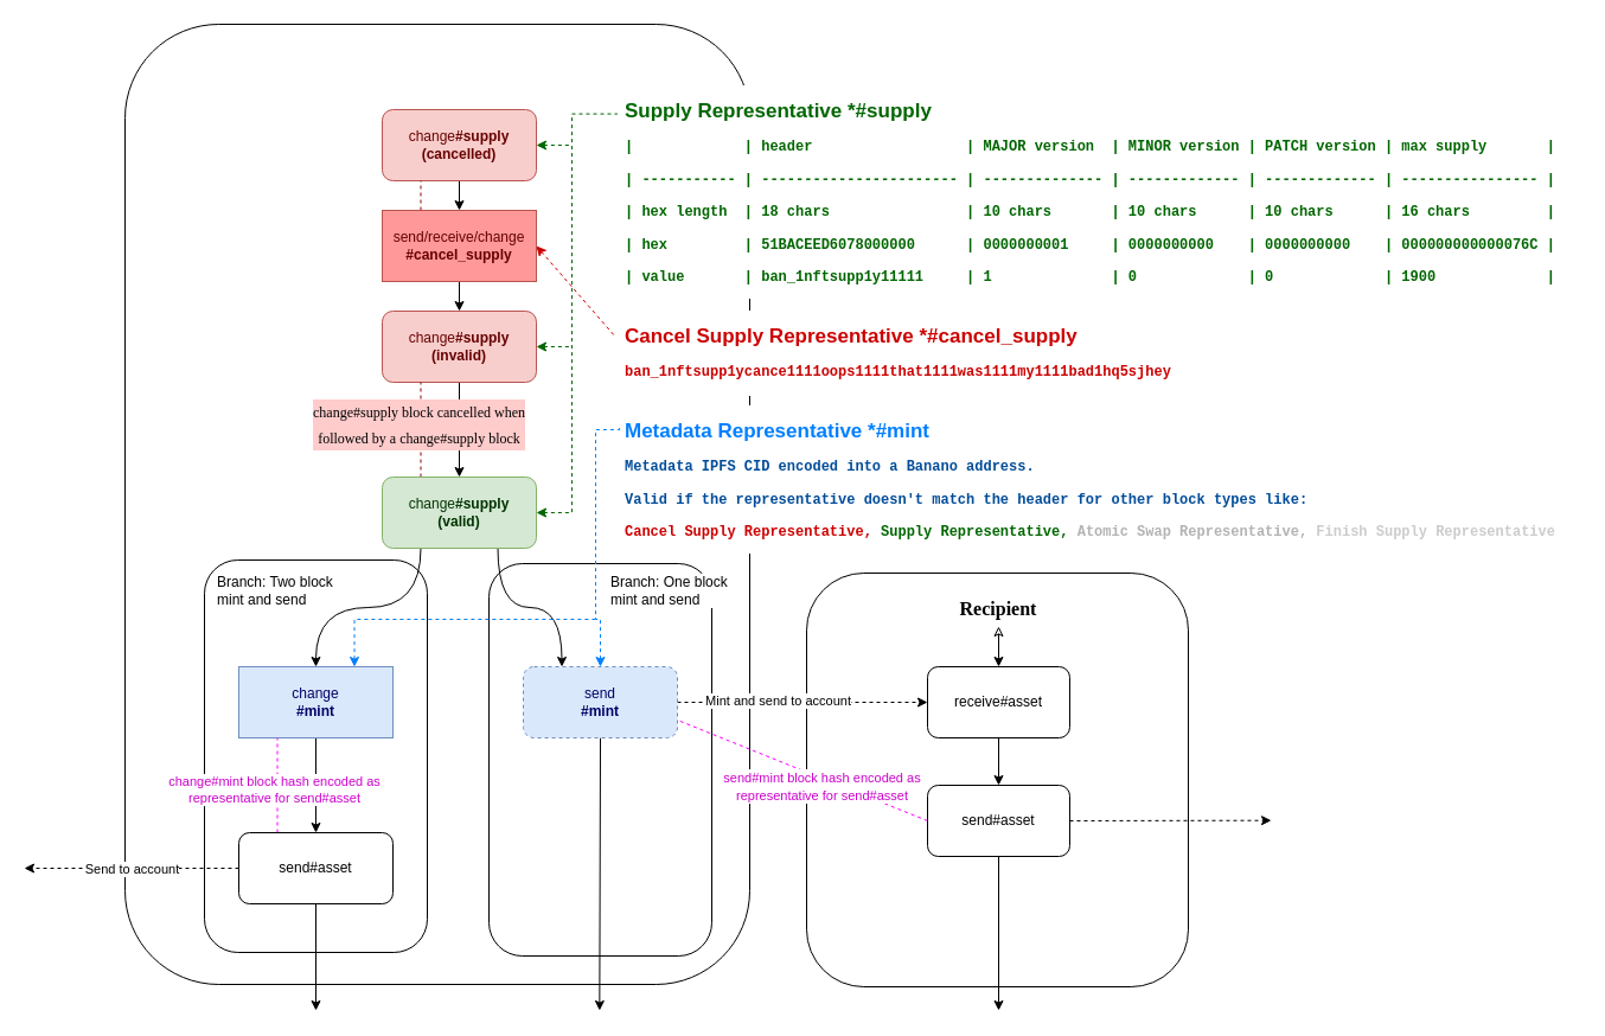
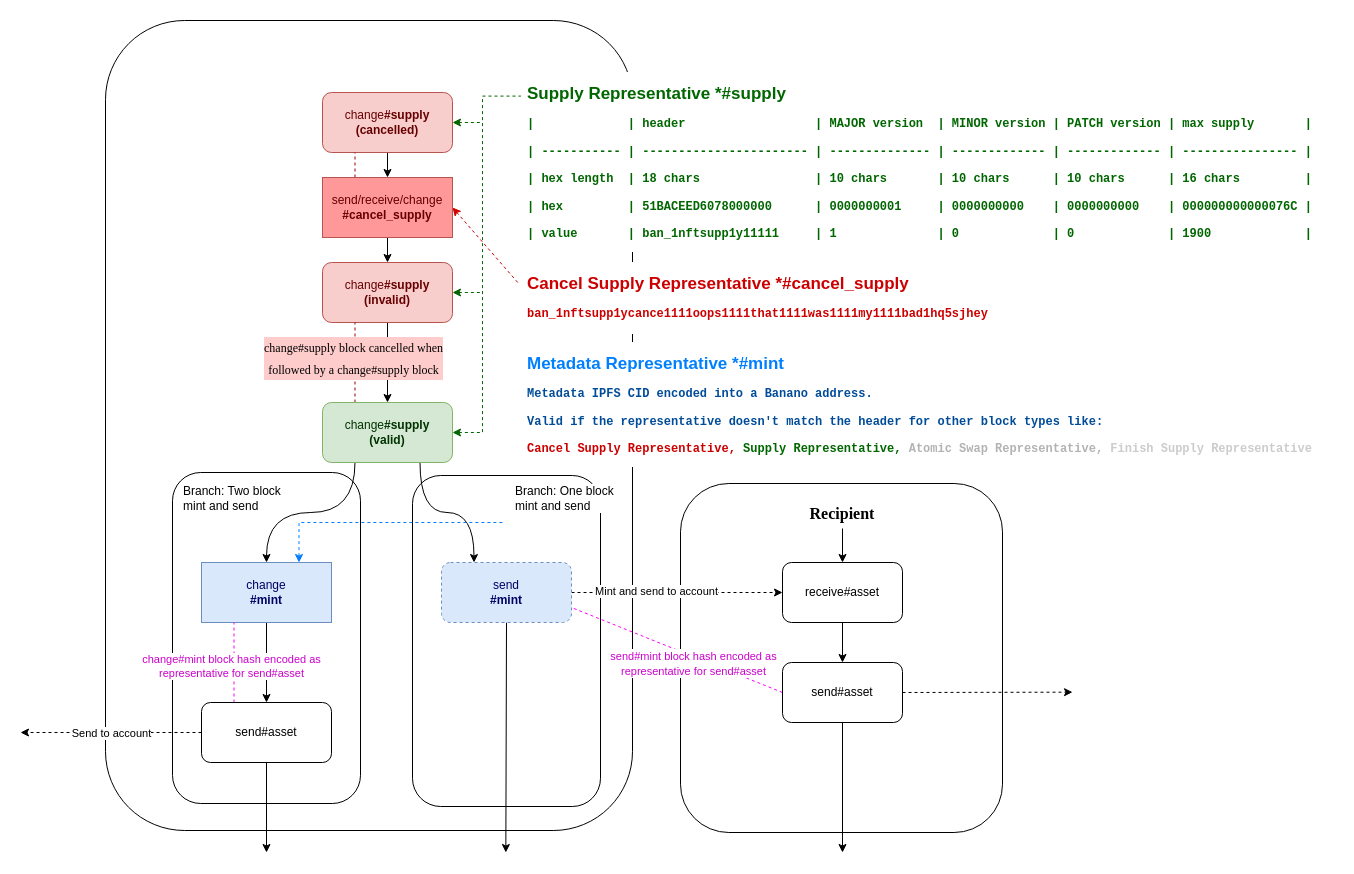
- <mxCell id="29" style="edgeStyle=orthogonalEdgeStyle;rounded=0;orthogonalLoop=1;jettySize=auto;html=1;exitX=0.5;exitY=0;exitDx=0;exitDy=0;entryX=0;entryY=0.059;entryDx=0;entryDy=0;entryPerimeter=0;dashed=1;fontColor=#000000;startArrow=classic;startFill=1;endArrow=none;endFill=0;strokeColor=#007FFF;" parent="1" source="31" target="32" edge="1"><mxGeometry relative="1" as="geometry"><Array as="points"><mxPoint x="506" y="522" /><mxPoint x="502" y="522" /><mxPoint x="502" y="362" /></Array></mxGeometry></mxCell>
- <mxCell id="40" style="edgeStyle=orthogonalEdgeStyle;rounded=0;orthogonalLoop=1;jettySize=auto;html=1;exitX=0.5;exitY=0;exitDx=0;exitDy=0;entryX=0.5;entryY=1;entryDx=0;entryDy=0;fontFamily=Helvetica;fontSize=12;fontColor=default;startArrow=classic;startFill=1;endArrow=classic;endFill=0;strokeColor=#000000;" parent="1" source="42" target="39" edge="1"><mxGeometry relative="1" as="geometry" /></mxCell>
+ <mxCell id="40" style="edgeStyle=orthogonalEdgeStyle;rounded=0;orthogonalLoop=1;jettySize=auto;html=1;exitX=0.5;exitY=0;exitDx=0;exitDy=0;entryX=0.5;entryY=1;entryDx=0;entryDy=0;fontFamily=Helvetica;fontSize=12;fontColor=default;startArrow=classic;startFill=1;endArrow=none;endFill=0;strokeColor=#000000;" parent="1" source="42" target="39" edge="1"><mxGeometry relative="1" as="geometry" /></mxCell>
